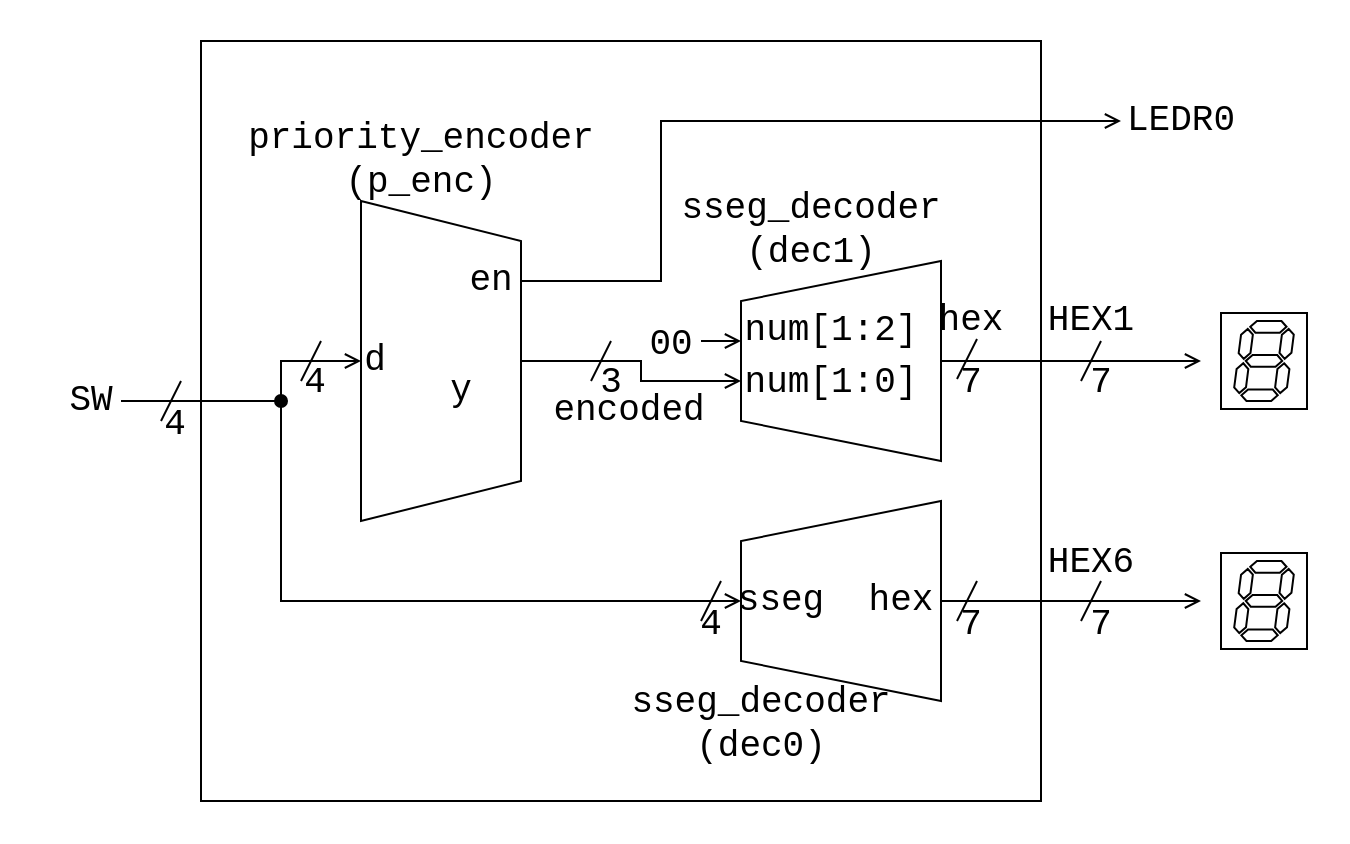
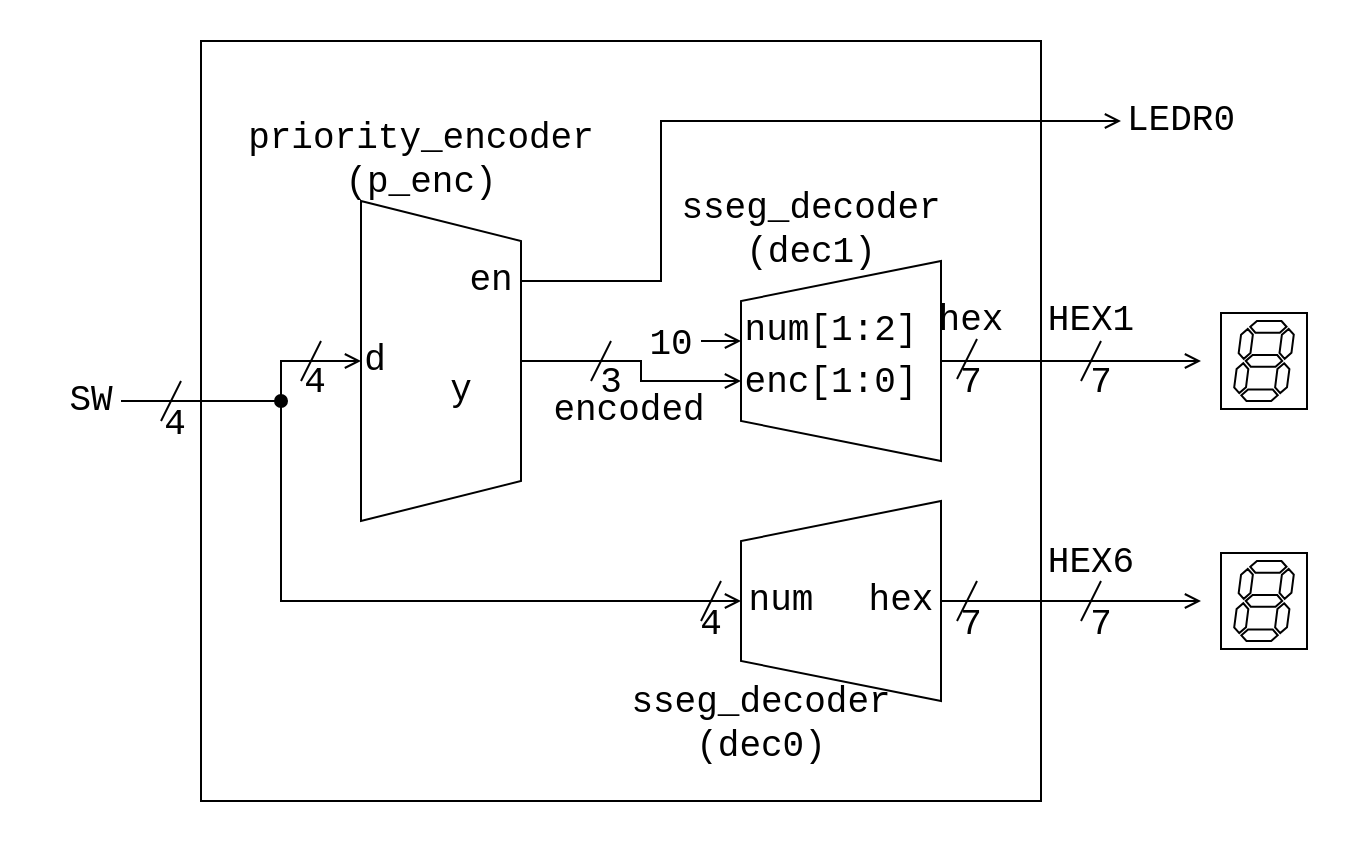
- <mxCell id="31" value="&lt;span style=&quot;color: rgb(0, 0, 0);&quot;&gt;00&lt;/span&gt;" style="text;html=1;align=center;verticalAlign=middle;resizable=0;points=[];autosize=1;strokeColor=none;fillColor=none;fontFamily=Courier New;fontSize=18;fontColor=default;labelBackgroundColor=none;" parent="1" vertex="1"><mxGeometry x="310" y="152" width="50" height="40" as="geometry" /></mxCell>
+ <mxCell id="31" value="&lt;span style=&quot;color: rgb(0, 0, 0);&quot;&gt;10&lt;/span&gt;" style="text;html=1;align=center;verticalAlign=middle;resizable=0;points=[];autosize=1;strokeColor=none;fillColor=none;fontFamily=Courier New;fontSize=18;fontColor=default;labelBackgroundColor=none;" parent="1" vertex="1"><mxGeometry x="310" y="152" width="50" height="40" as="geometry" /></mxCell>
- <mxCell id="33" value="num[1:0]" style="text;html=1;align=center;verticalAlign=middle;resizable=0;points=[];autosize=1;strokeColor=none;fillColor=none;fontFamily=Courier New;fontSize=18;fontColor=default;labelBackgroundColor=none;" parent="1" vertex="1"><mxGeometry x="360" y="171" width="110" height="40" as="geometry" /></mxCell>
+ <mxCell id="33" value="enc[1:0]" style="text;html=1;align=center;verticalAlign=middle;resizable=0;points=[];autosize=1;strokeColor=none;fillColor=none;fontFamily=Courier New;fontSize=18;fontColor=default;labelBackgroundColor=none;" parent="1" vertex="1"><mxGeometry x="360" y="171" width="110" height="40" as="geometry" /></mxCell>
- <mxCell id="27" value="sseg" style="text;html=1;align=center;verticalAlign=middle;resizable=0;points=[];autosize=1;strokeColor=none;fillColor=none;fontFamily=Courier New;fontSize=18;fontColor=default;labelBackgroundColor=none;" parent="1" vertex="1"><mxGeometry x="360" y="280" width="60" height="40" as="geometry" /></mxCell>
+ <mxCell id="27" value="num" style="text;html=1;align=center;verticalAlign=middle;resizable=0;points=[];autosize=1;strokeColor=none;fillColor=none;fontFamily=Courier New;fontSize=18;fontColor=default;labelBackgroundColor=none;" parent="1" vertex="1"><mxGeometry x="360" y="280" width="60" height="40" as="geometry" /></mxCell>
